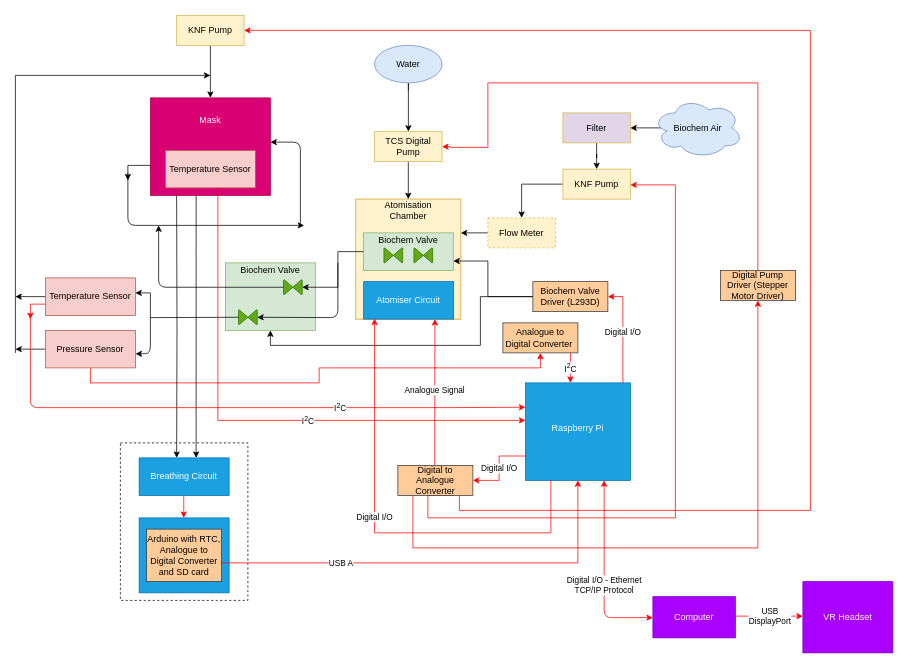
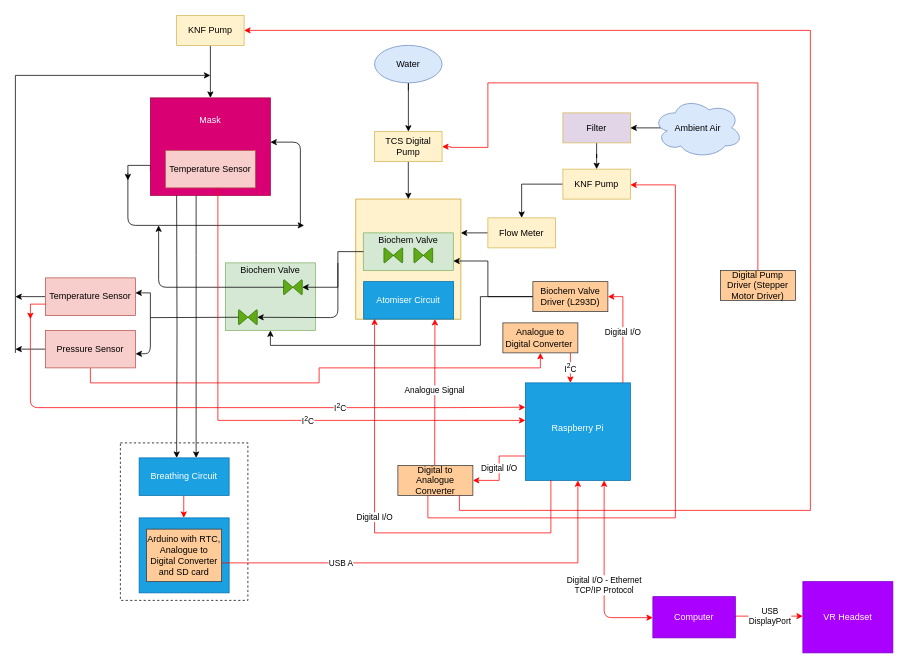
- <mxCell id="9" value="Biochem Air" style="ellipse;shape=cloud;whiteSpace=wrap;html=1;fillColor=#dae8fc;strokeColor=#6c8ebf;" parent="1" vertex="1"><mxGeometry x="870" y="130" width="120" height="80" as="geometry" /></mxCell>
+ <mxCell id="9" value="Ambient Air" style="ellipse;shape=cloud;whiteSpace=wrap;html=1;fillColor=#dae8fc;strokeColor=#6c8ebf;" parent="1" vertex="1"><mxGeometry x="870" y="130" width="120" height="80" as="geometry" /></mxCell>
- <mxCell id="14" value="Atomisation Chamber" style="text;html=1;strokeColor=none;fillColor=none;align=center;verticalAlign=middle;whiteSpace=wrap;rounded=0;" parent="12" vertex="1"><mxGeometry x="15.14" y="5" width="109.72" height="20" as="geometry" /></mxCell>
- <mxCell id="11" value="Flow Meter" style="rounded=0;whiteSpace=wrap;html=1;fillColor=#fff2cc;strokeColor=#d6b656;dashed=1;" parent="1" vertex="1"><mxGeometry x="650" y="290" width="90" height="40" as="geometry" /></mxCell>
+ <mxCell id="11" value="Flow Meter" style="rounded=0;whiteSpace=wrap;html=1;fillColor=#fff2cc;strokeColor=#d6b656;" parent="1" vertex="1"><mxGeometry x="650" y="290" width="90" height="40" as="geometry" /></mxCell>
- <mxCell id="72" value="" style="edgeStyle=orthogonalEdgeStyle;rounded=0;orthogonalLoop=1;jettySize=auto;html=1;entryX=0.5;entryY=1;entryDx=0;entryDy=0;strokeColor=#FF0000;" parent="1" source="73" target="68" edge="1"><mxGeometry relative="1" as="geometry"><mxPoint x="1050" y="400" as="targetPoint" /><Array as="points"><mxPoint x="550" y="730" /><mxPoint x="1010" y="730" /></Array></mxGeometry></mxCell>
